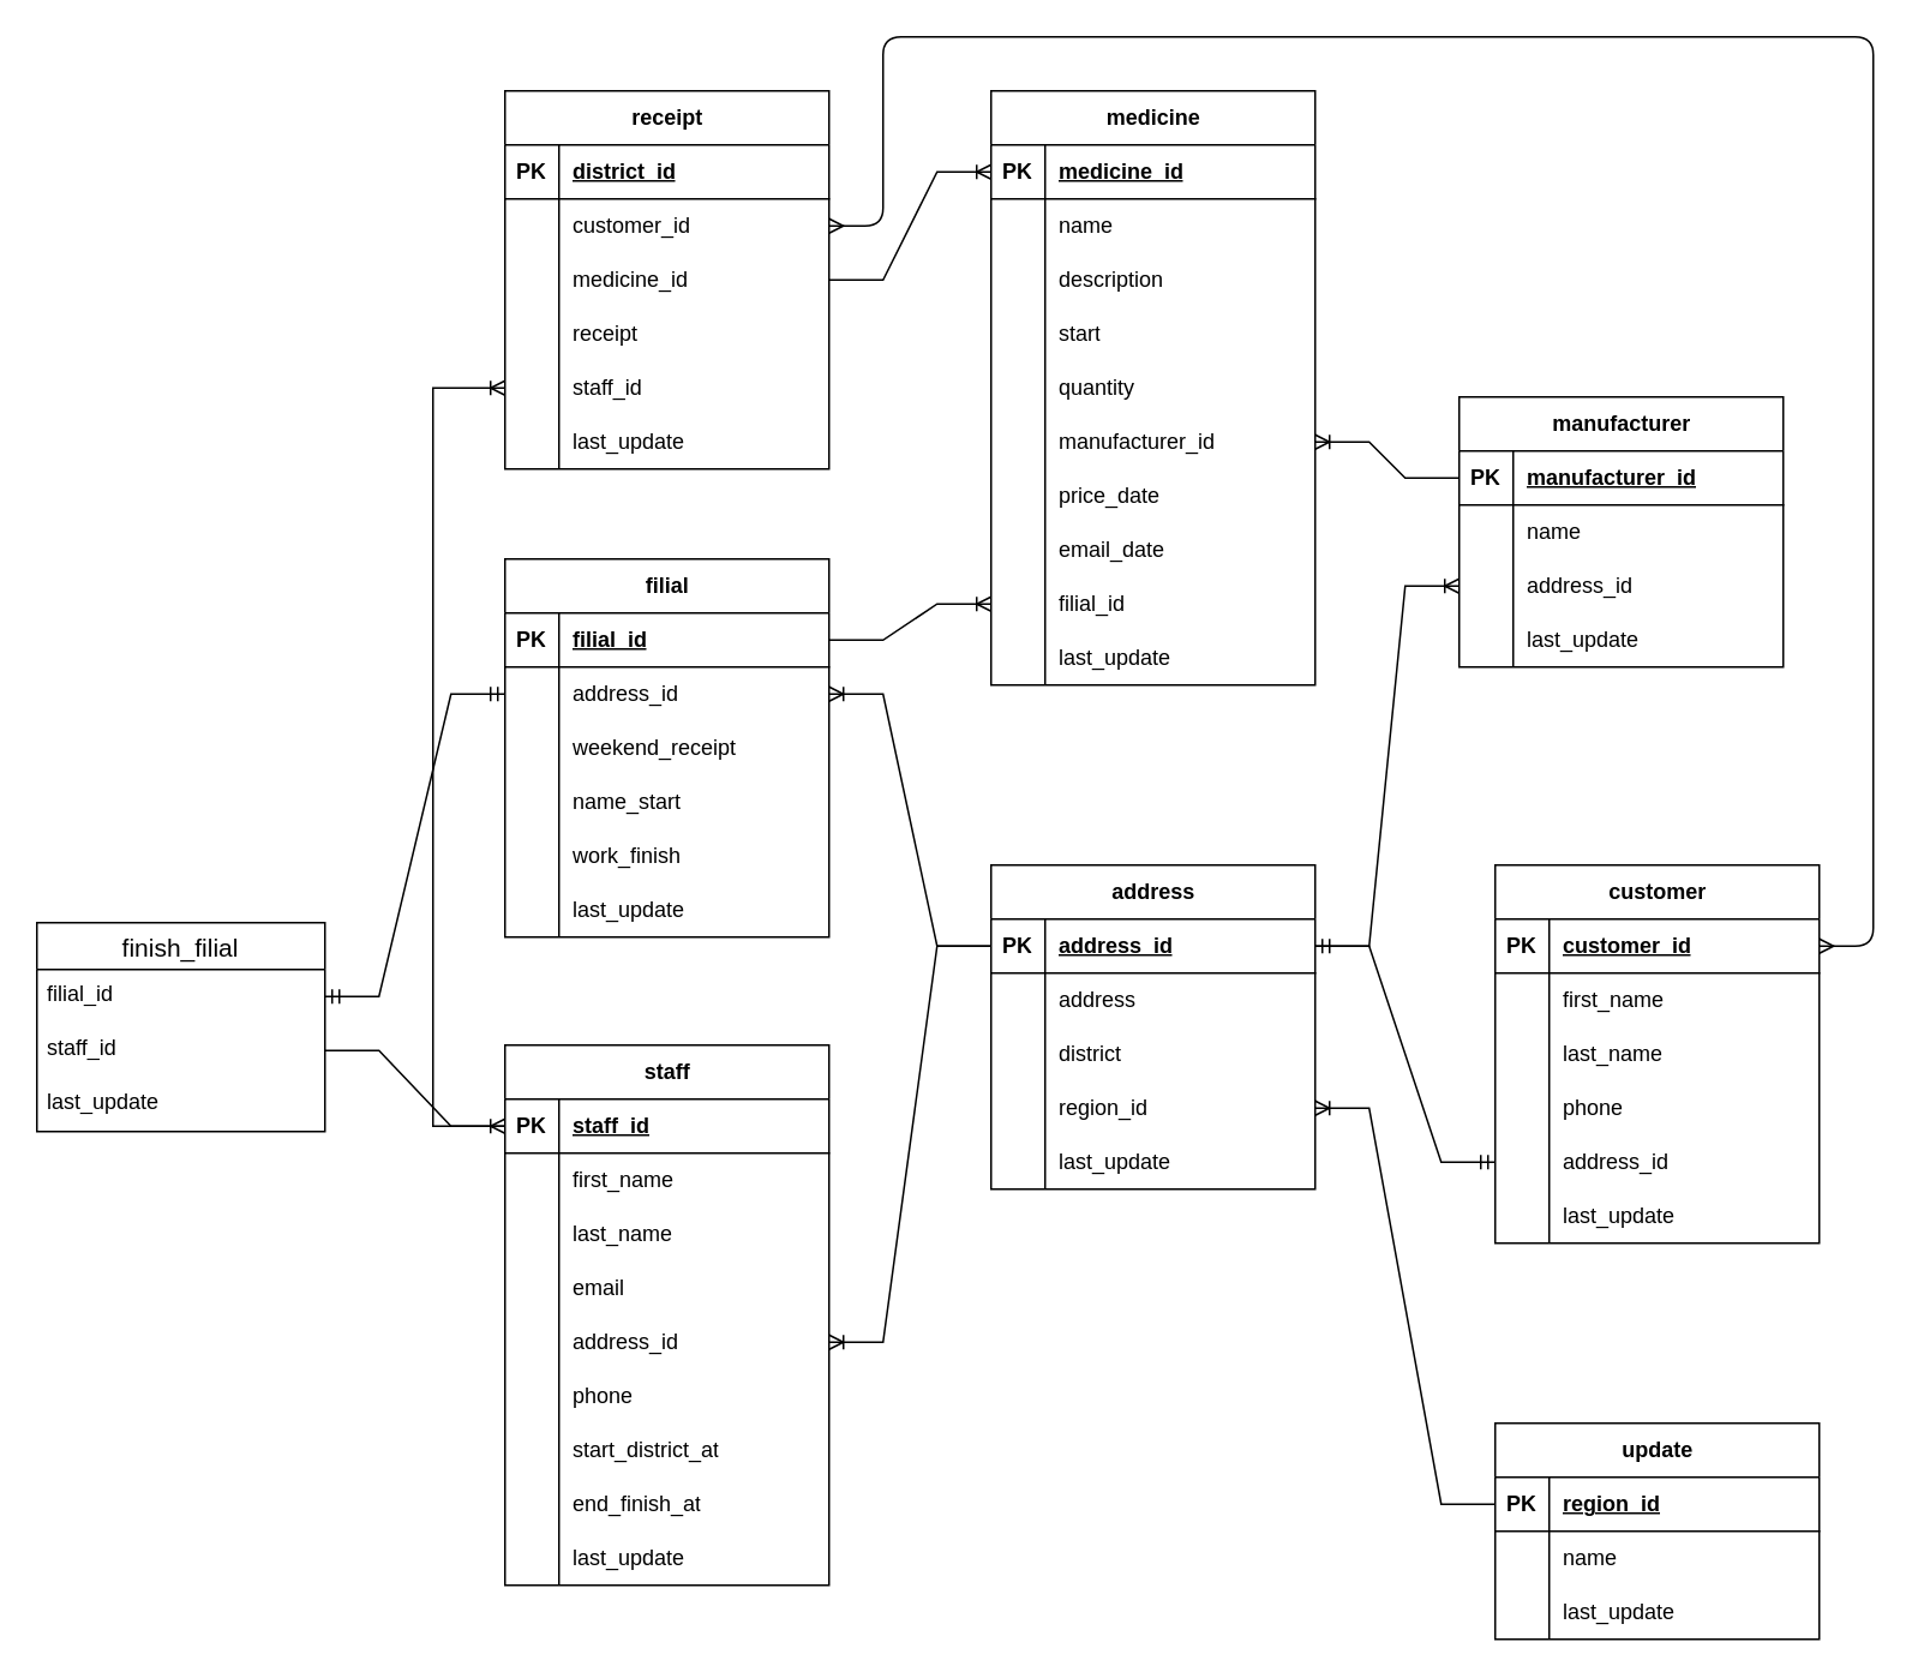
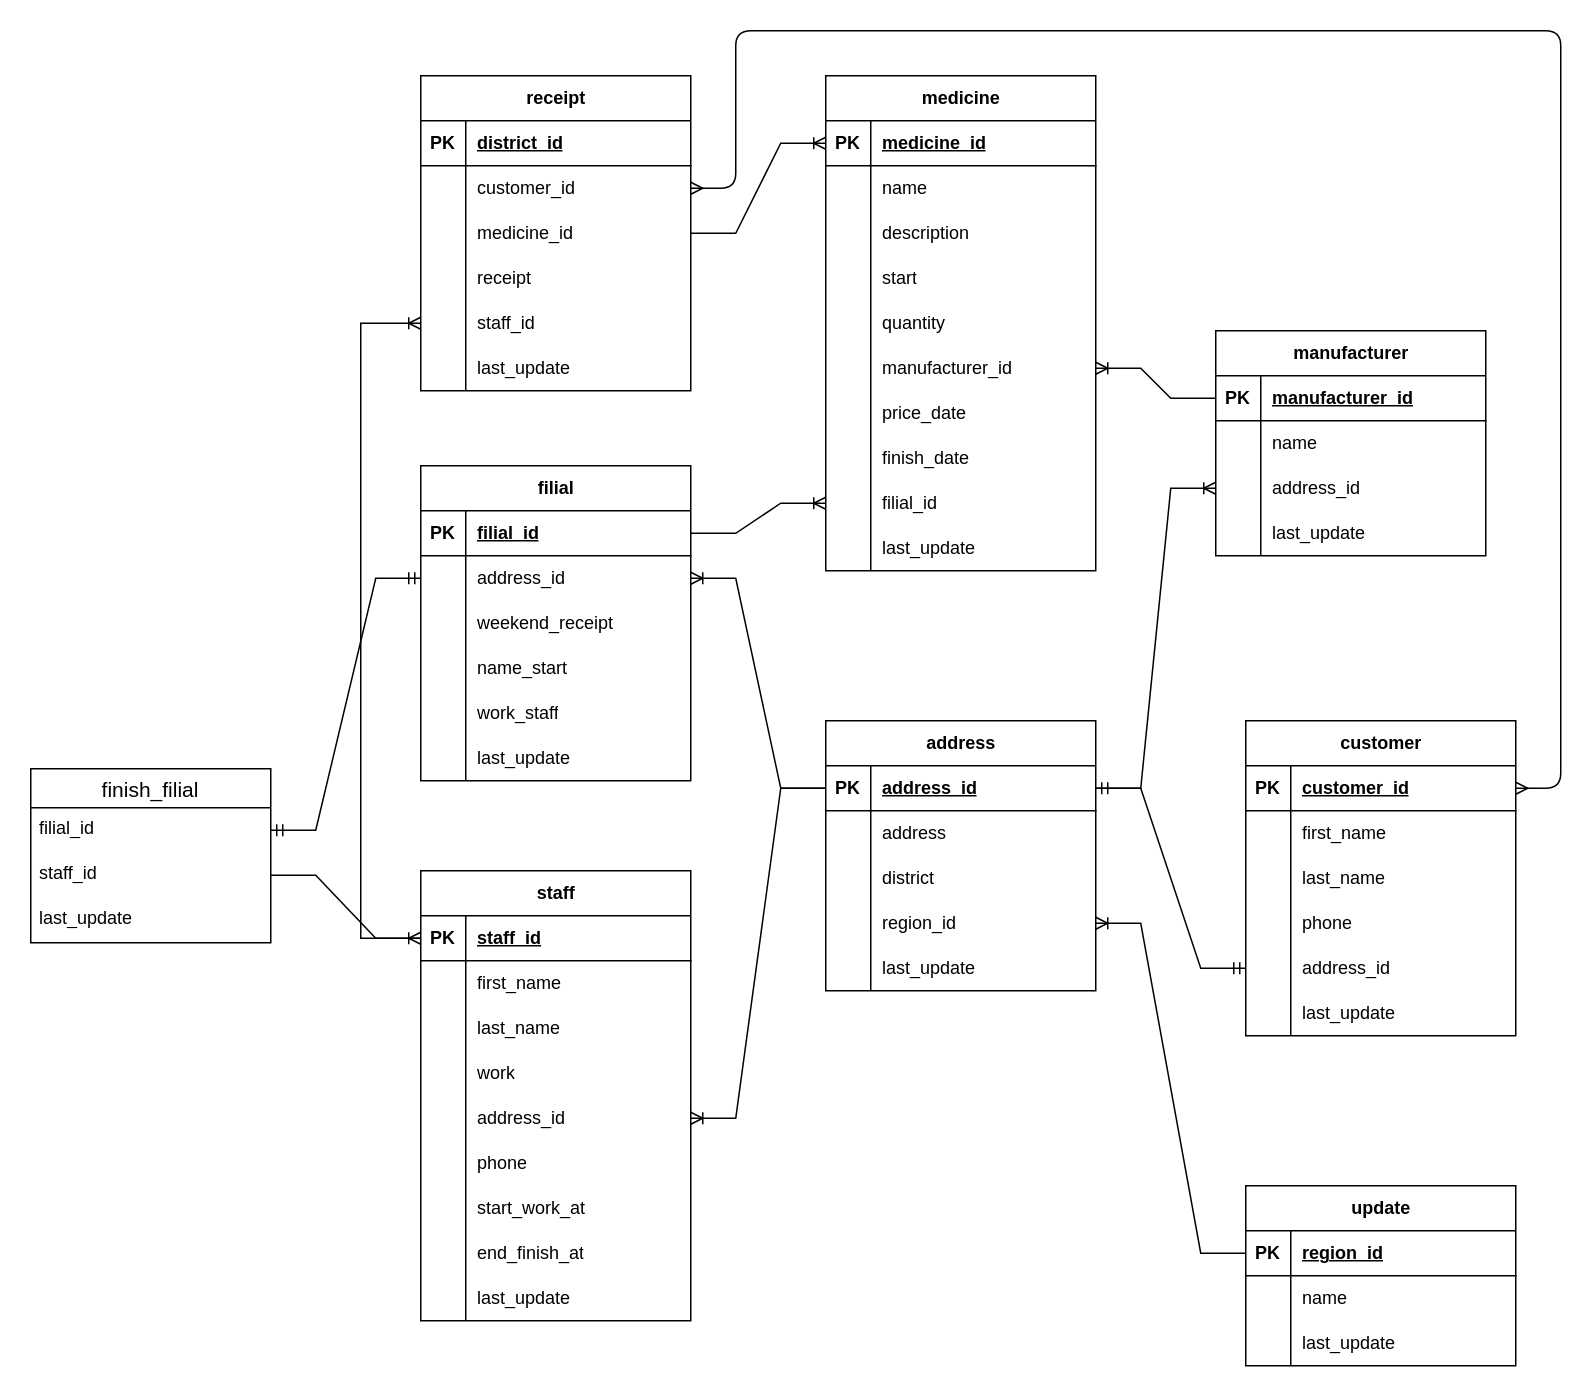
- <mxCell id="26" value="email_date" style="shape=partialRectangle;connectable=0;fillColor=none;top=0;left=0;bottom=0;right=0;align=left;spacingLeft=6;overflow=hidden;whiteSpace=wrap;html=1;" parent="24" vertex="1"><mxGeometry x="30" width="150" height="30" as="geometry"><mxRectangle width="150" height="30" as="alternateBounds" /></mxGeometry></mxCell>
+ <mxCell id="26" value="finish_date" style="shape=partialRectangle;connectable=0;fillColor=none;top=0;left=0;bottom=0;right=0;align=left;spacingLeft=6;overflow=hidden;whiteSpace=wrap;html=1;" parent="24" vertex="1"><mxGeometry x="30" width="150" height="30" as="geometry"><mxRectangle width="150" height="30" as="alternateBounds" /></mxGeometry></mxCell>
- <mxCell id="114" value="work_finish" style="shape=partialRectangle;connectable=0;fillColor=none;top=0;left=0;bottom=0;right=0;align=left;spacingLeft=6;overflow=hidden;whiteSpace=wrap;html=1;" parent="112" vertex="1"><mxGeometry x="30" width="150" height="30" as="geometry"><mxRectangle width="150" height="30" as="alternateBounds" /></mxGeometry></mxCell>
+ <mxCell id="114" value="work_staff" style="shape=partialRectangle;connectable=0;fillColor=none;top=0;left=0;bottom=0;right=0;align=left;spacingLeft=6;overflow=hidden;whiteSpace=wrap;html=1;" parent="112" vertex="1"><mxGeometry x="30" width="150" height="30" as="geometry"><mxRectangle width="150" height="30" as="alternateBounds" /></mxGeometry></mxCell>
- <mxCell id="83" value="email" style="shape=partialRectangle;connectable=0;fillColor=none;top=0;left=0;bottom=0;right=0;align=left;spacingLeft=6;overflow=hidden;whiteSpace=wrap;html=1;" parent="81" vertex="1"><mxGeometry x="30" width="150" height="30" as="geometry"><mxRectangle width="150" height="30" as="alternateBounds" /></mxGeometry></mxCell>
+ <mxCell id="83" value="work" style="shape=partialRectangle;connectable=0;fillColor=none;top=0;left=0;bottom=0;right=0;align=left;spacingLeft=6;overflow=hidden;whiteSpace=wrap;html=1;" parent="81" vertex="1"><mxGeometry x="30" width="150" height="30" as="geometry"><mxRectangle width="150" height="30" as="alternateBounds" /></mxGeometry></mxCell>
- <mxCell id="92" value="start_district_at" style="shape=partialRectangle;connectable=0;fillColor=none;top=0;left=0;bottom=0;right=0;align=left;spacingLeft=6;overflow=hidden;whiteSpace=wrap;html=1;" parent="90" vertex="1"><mxGeometry x="30" width="150" height="30" as="geometry"><mxRectangle width="150" height="30" as="alternateBounds" /></mxGeometry></mxCell>
+ <mxCell id="92" value="start_work_at" style="shape=partialRectangle;connectable=0;fillColor=none;top=0;left=0;bottom=0;right=0;align=left;spacingLeft=6;overflow=hidden;whiteSpace=wrap;html=1;" parent="90" vertex="1"><mxGeometry x="30" width="150" height="30" as="geometry"><mxRectangle width="150" height="30" as="alternateBounds" /></mxGeometry></mxCell>
